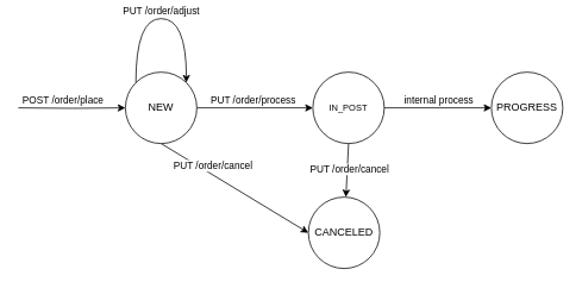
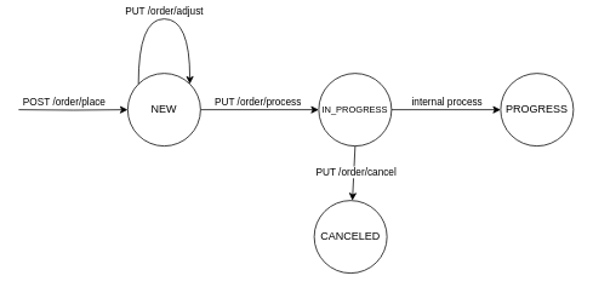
- <mxCell id="11" value="&lt;font style=&quot;font-size: 10px;&quot;&gt;IN_POST&lt;/font&gt;" style="ellipse;whiteSpace=wrap;html=1;aspect=fixed;" parent="1" vertex="1"><mxGeometry x="350" y="80" width="80" height="80" as="geometry" /></mxCell>
+ <mxCell id="11" value="&lt;font style=&quot;font-size: 10px;&quot;&gt;IN_PROGRESS&lt;/font&gt;" style="ellipse;whiteSpace=wrap;html=1;aspect=fixed;" parent="1" vertex="1"><mxGeometry x="350" y="80" width="80" height="80" as="geometry" /></mxCell>
- <mxCell id="4" style="edgeStyle=none;rounded=0;orthogonalLoop=1;jettySize=auto;html=1;exitX=0.5;exitY=1;exitDx=0;exitDy=0;entryX=0;entryY=0.5;entryDx=0;entryDy=0;" parent="1" source="6" target="7" edge="1"><mxGeometry relative="1" as="geometry" /></mxCell>
- <mxCell id="5" value="PUT /order/cancel" style="edgeLabel;html=1;align=center;verticalAlign=middle;resizable=0;points=[];" parent="4" vertex="1" connectable="0"><mxGeometry x="-0.022" relative="1" as="geometry"><mxPoint x="-23" y="-24" as="offset" /></mxGeometry></mxCell>
